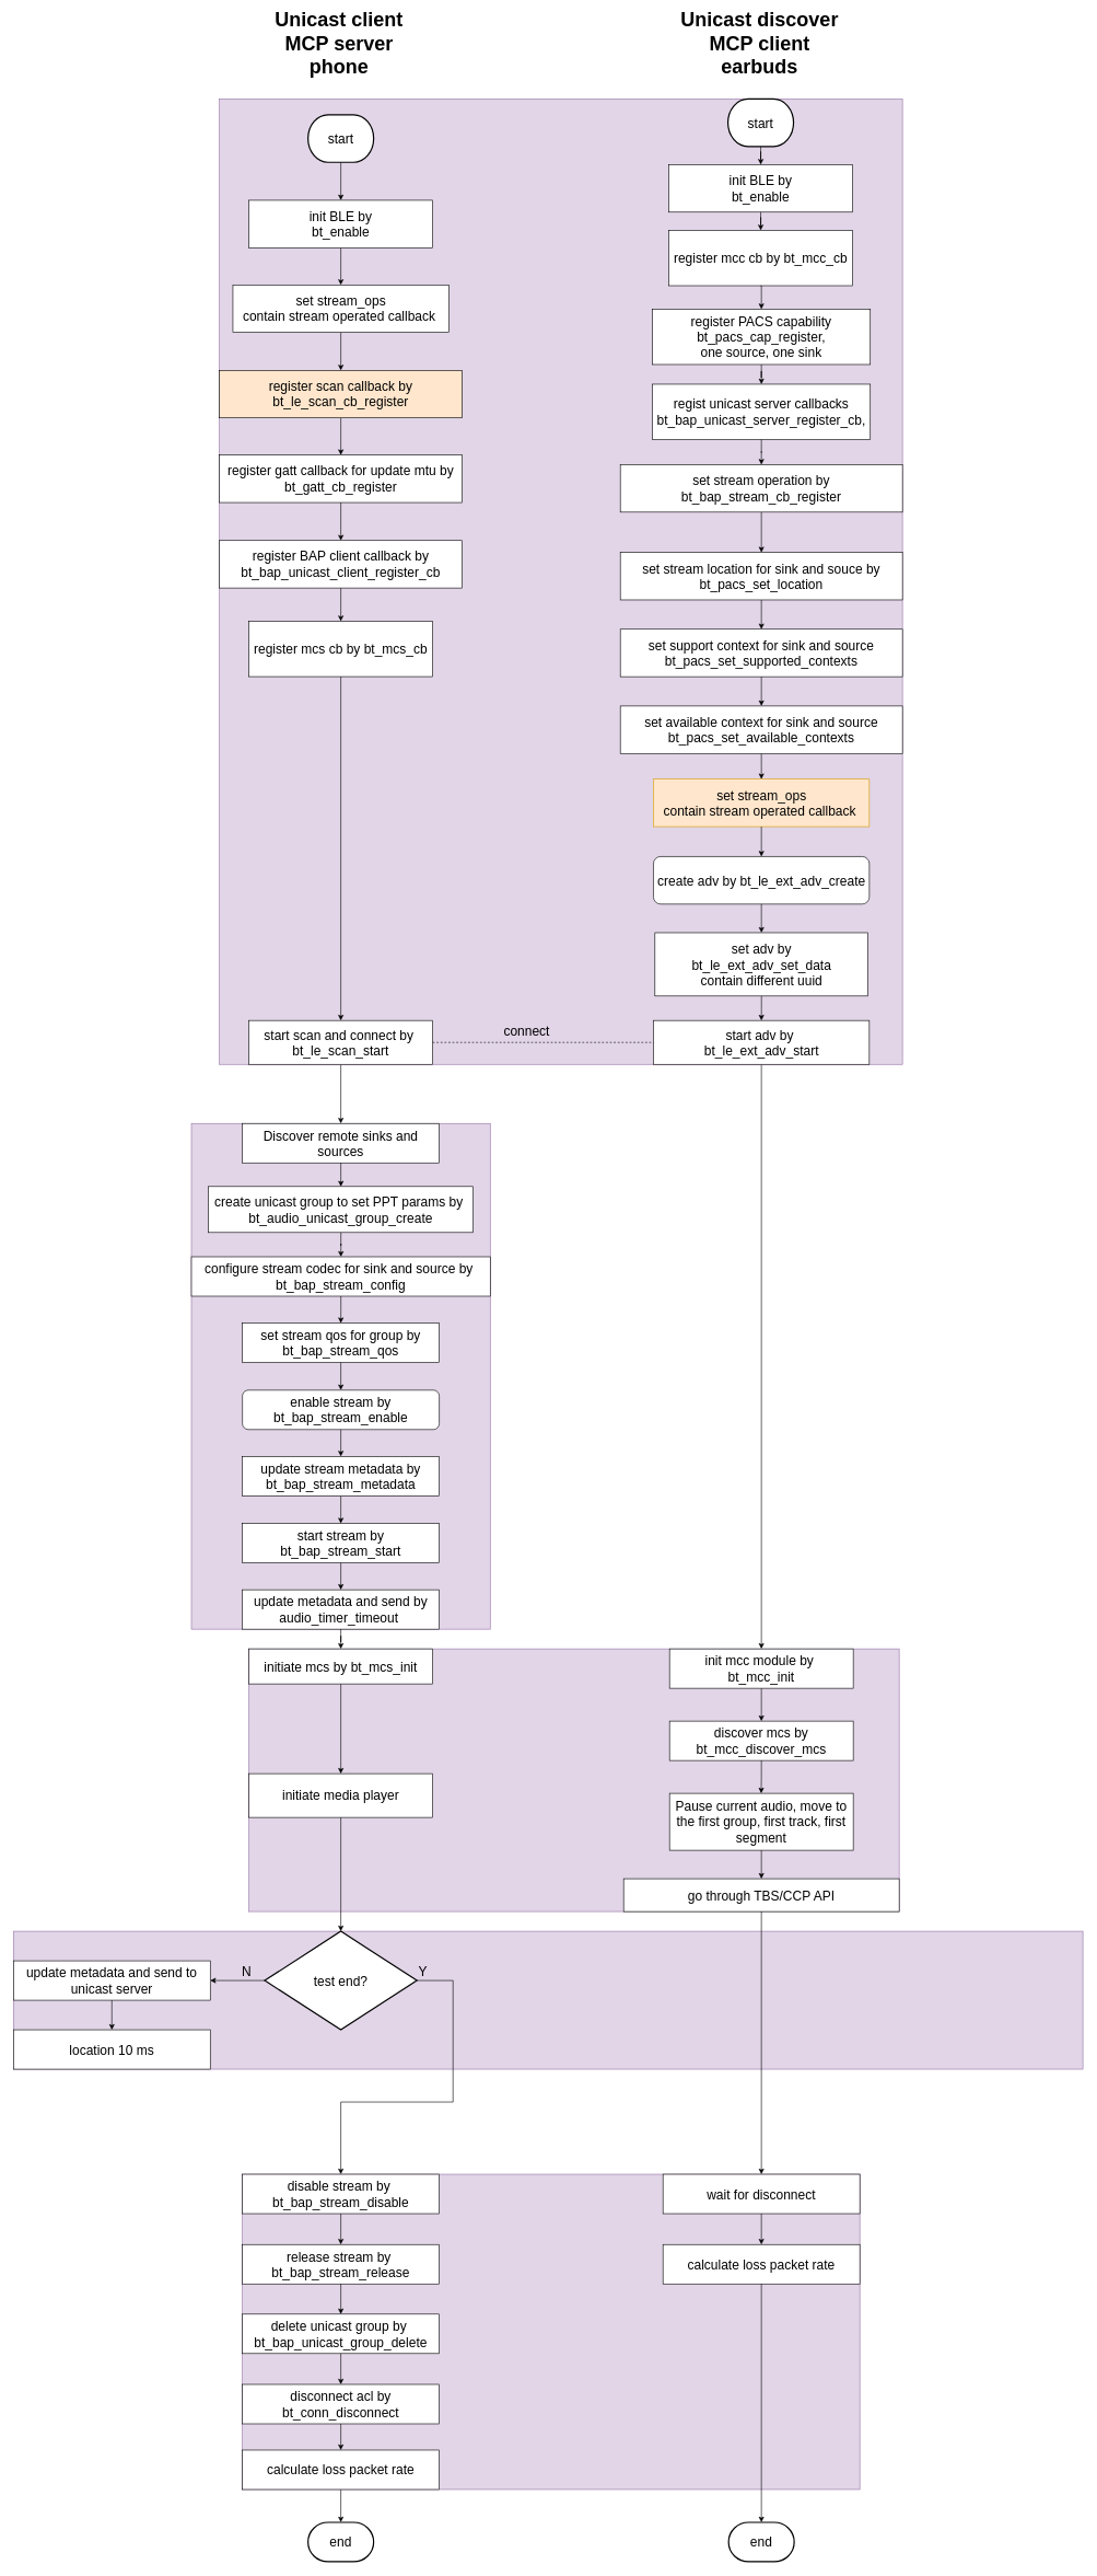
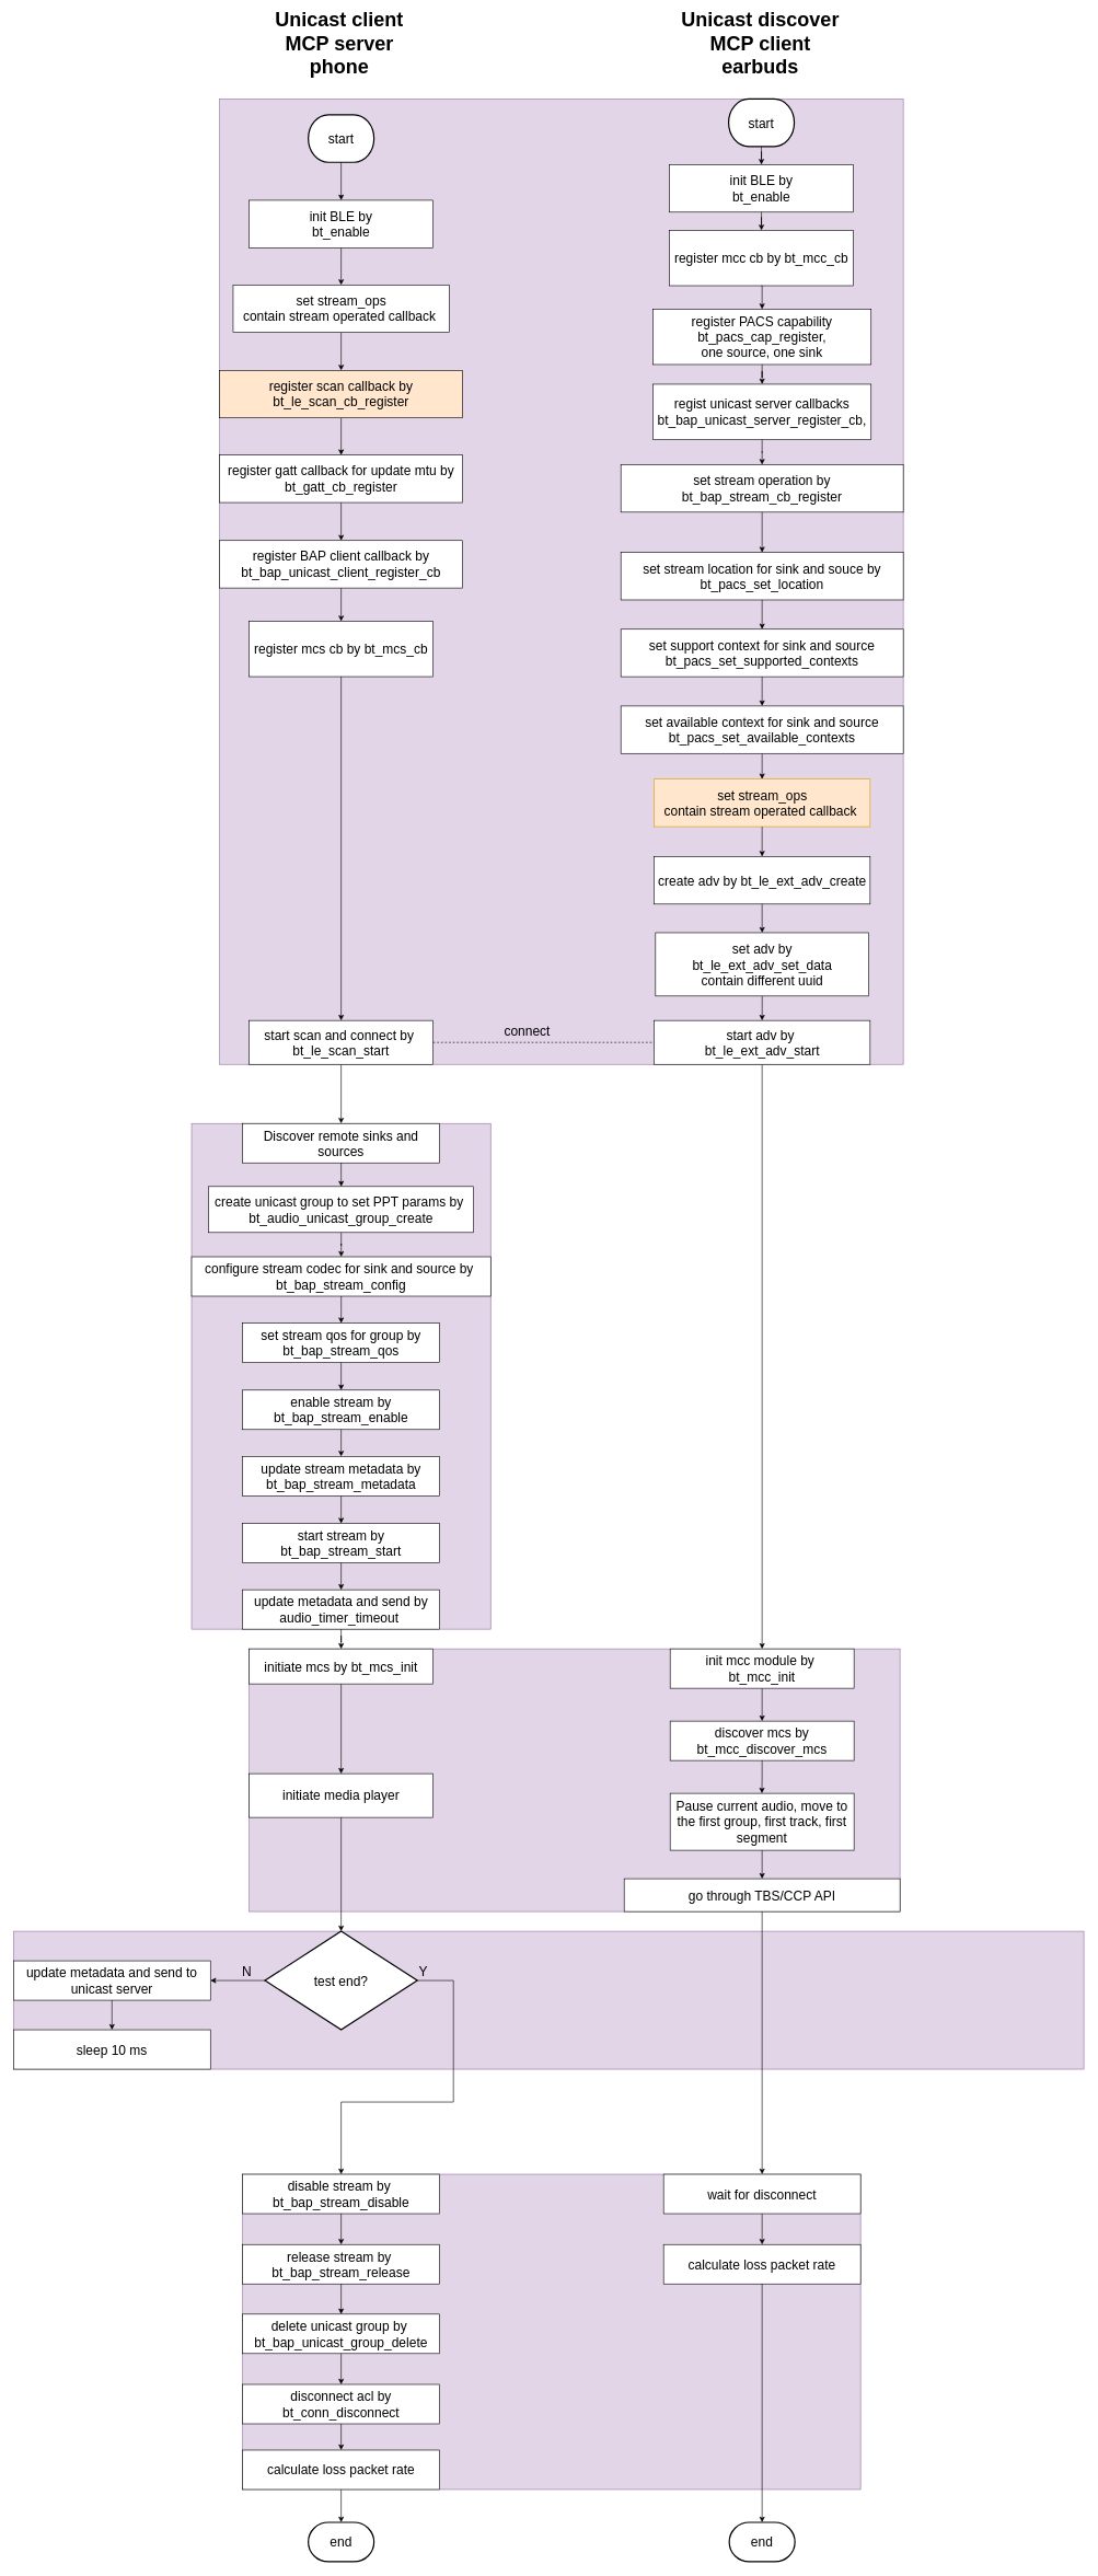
- <mxCell id="34" value="create adv by bt_le_ext_adv_create" style="whiteSpace=wrap;html=1;fontSize=20;rounded=1;" parent="6" vertex="1"><mxGeometry x="661.5" y="1153.584" width="329.0" height="72.295" as="geometry" /></mxCell>
+ <mxCell id="34" value="create adv by bt_le_ext_adv_create" style="rounded=0;whiteSpace=wrap;html=1;fontSize=20;" parent="6" vertex="1"><mxGeometry x="661.5" y="1153.584" width="329.0" height="72.295" as="geometry" /></mxCell>
- <mxCell id="57" value="&lt;span style=&quot;text-align: left&quot;&gt;enable stream by&lt;br&gt;bt_bap_stream_enable&lt;br&gt;&lt;/span&gt;" style="whiteSpace=wrap;html=1;fontSize=20;rounded=1;" parent="49" vertex="1"><mxGeometry x="77.75" y="406" width="300" height="60" as="geometry" /></mxCell>
+ <mxCell id="57" value="&lt;span style=&quot;text-align: left&quot;&gt;enable stream by&lt;br&gt;bt_bap_stream_enable&lt;br&gt;&lt;/span&gt;" style="rounded=0;whiteSpace=wrap;html=1;fontSize=20;" parent="49" vertex="1"><mxGeometry x="77.75" y="406" width="300" height="60" as="geometry" /></mxCell>
- <mxCell id="79" value="&lt;span style=&quot;text-align: left&quot;&gt;location 10 ms&lt;br&gt;&lt;/span&gt;" style="rounded=0;whiteSpace=wrap;html=1;fontSize=20;" parent="75" vertex="1"><mxGeometry x="2.274e-13" y="150" width="300" height="60" as="geometry" /></mxCell>
+ <mxCell id="79" value="&lt;span style=&quot;text-align: left&quot;&gt;sleep 10 ms&lt;br&gt;&lt;/span&gt;" style="rounded=0;whiteSpace=wrap;html=1;fontSize=20;" parent="75" vertex="1"><mxGeometry x="2.274e-13" y="150" width="300" height="60" as="geometry" /></mxCell>
